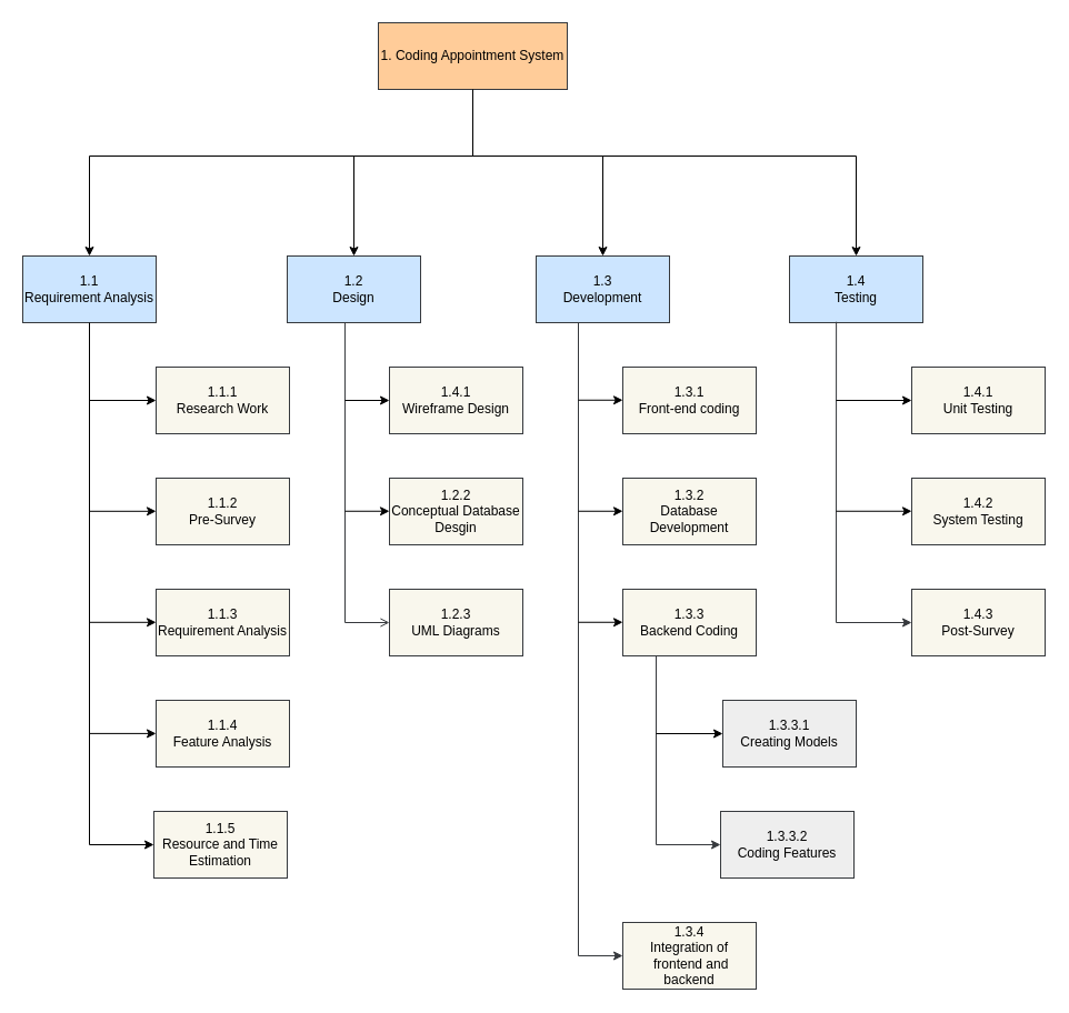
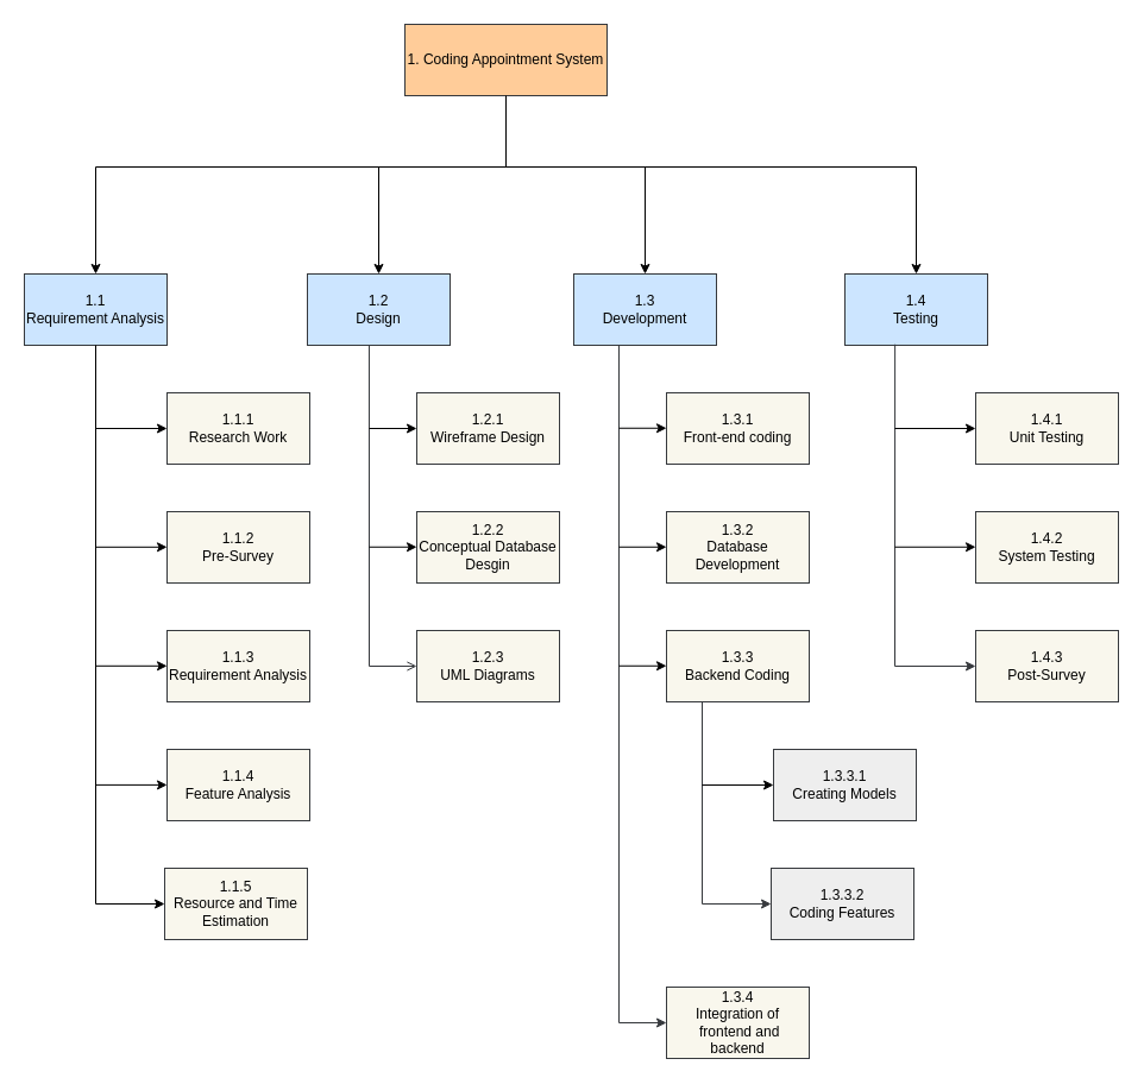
- <mxCell id="19" value="1.4.1&lt;br&gt;Wireframe Design" style="rounded=0;whiteSpace=wrap;html=1;fillColor=#f9f7ed;strokeColor=#36393d;" parent="1" vertex="1"><mxGeometry x="350" y="330" width="120" height="60" as="geometry" /></mxCell>
+ <mxCell id="19" value="1.2.1&lt;br&gt;Wireframe Design" style="rounded=0;whiteSpace=wrap;html=1;fillColor=#f9f7ed;strokeColor=#36393d;" parent="1" vertex="1"><mxGeometry x="350" y="330" width="120" height="60" as="geometry" /></mxCell>
